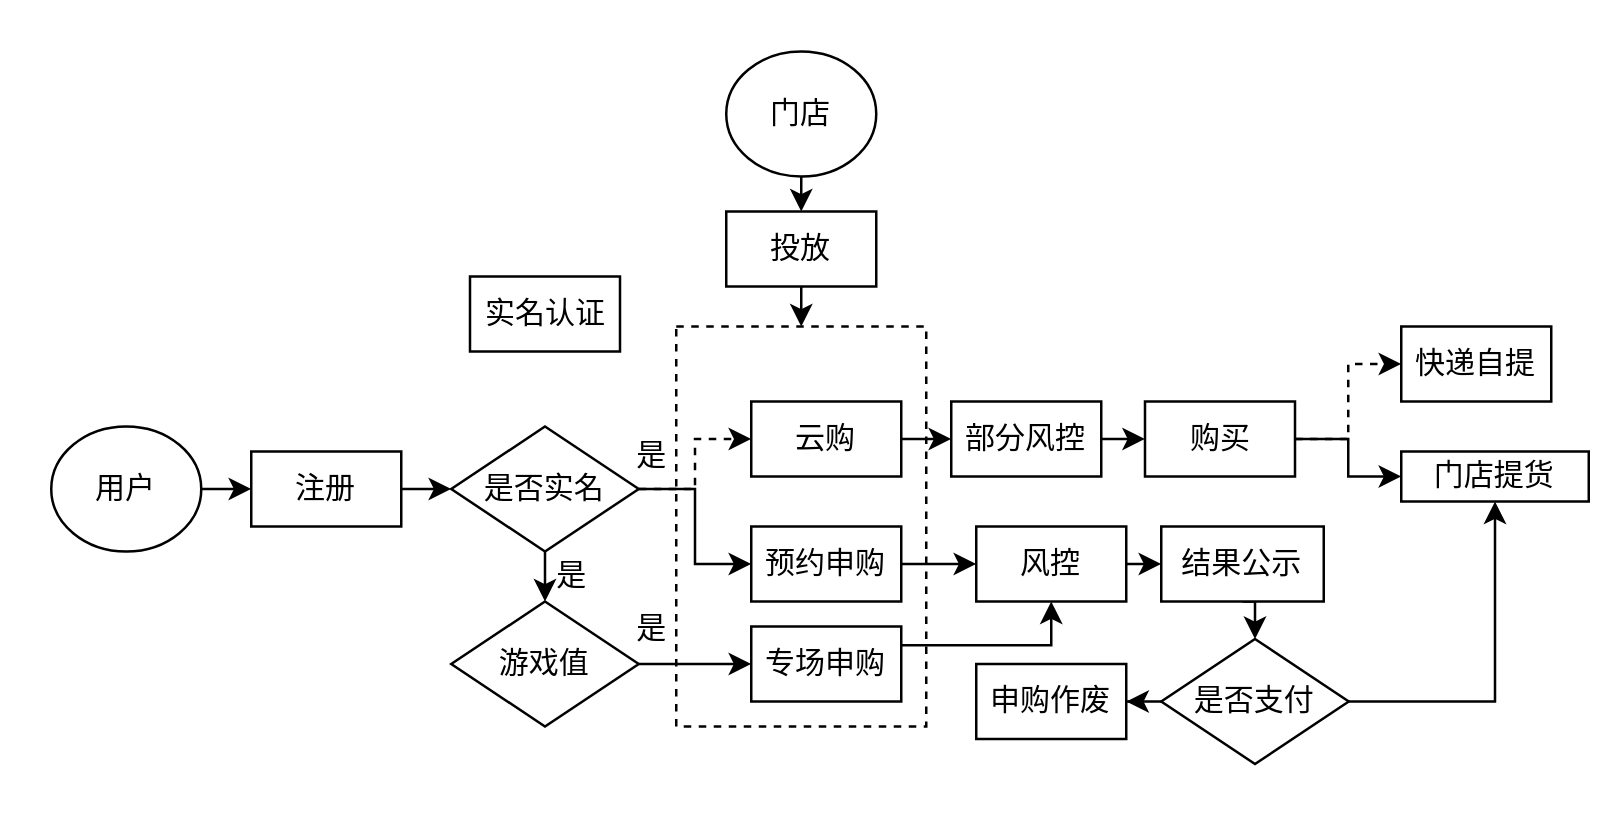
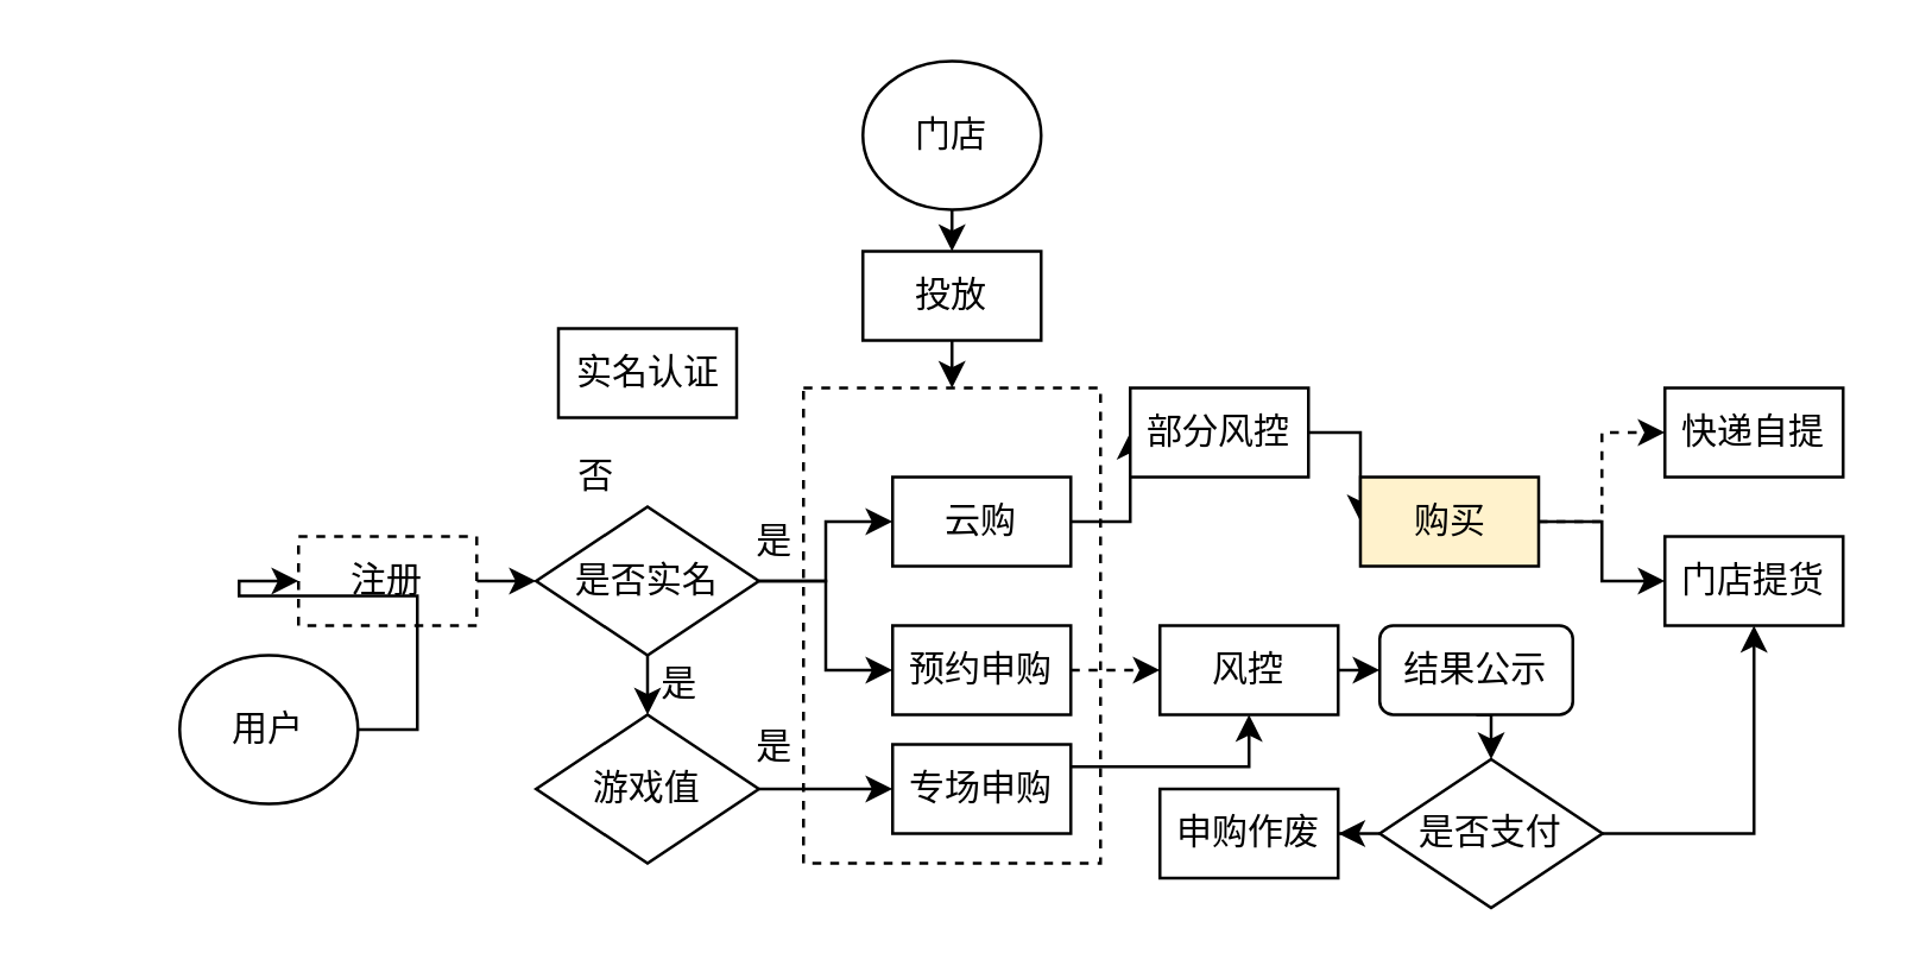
+ <mxCell id="9" value="否" style="text;html=1;align=center;verticalAlign=middle;resizable=0;points=[];autosize=1;" vertex="1" parent="1"><mxGeometry x="180" y="150" width="40" height="20" as="geometry" /></mxCell>
- <mxCell id="21" value="部分风控" style="rounded=0;whiteSpace=wrap;html=1;" vertex="1" parent="1"><mxGeometry x="380" y="160" width="60" height="30" as="geometry" /></mxCell>
+ <mxCell id="21" value="部分风控" style="rounded=0;whiteSpace=wrap;html=1;" vertex="1" parent="1"><mxGeometry x="380" y="130" width="60" height="30" as="geometry" /></mxCell>
- <mxCell id="24" value="购买" style="rounded=0;whiteSpace=wrap;html=1;" vertex="1" parent="1"><mxGeometry x="457.5" y="160" width="60" height="30" as="geometry" /></mxCell>
+ <mxCell id="24" value="购买" style="rounded=0;whiteSpace=wrap;html=1;fillColor=#fff2cc;" vertex="1" parent="1"><mxGeometry x="457.5" y="160" width="60" height="30" as="geometry" /></mxCell>
- <mxCell id="6" style="edgeStyle=orthogonalEdgeStyle;rounded=0;orthogonalLoop=1;jettySize=auto;html=1;entryX=0;entryY=0.5;entryDx=0;entryDy=0;dashed=1;" edge="1" parent="1" source="8" target="14"><mxGeometry relative="1" as="geometry" /></mxCell>
+ <mxCell id="6" style="edgeStyle=orthogonalEdgeStyle;rounded=0;orthogonalLoop=1;jettySize=auto;html=1;entryX=0;entryY=0.5;entryDx=0;entryDy=0;" edge="1" parent="1" source="8" target="14"><mxGeometry relative="1" as="geometry" /></mxCell>
- <mxCell id="26" value="门店提货" style="rounded=0;whiteSpace=wrap;html=1;" vertex="1" parent="1"><mxGeometry x="560" y="180" width="75" height="20" as="geometry" /></mxCell>
+ <mxCell id="26" value="门店提货" style="rounded=0;whiteSpace=wrap;html=1;" vertex="1" parent="1"><mxGeometry x="560" y="180" width="60" height="30" as="geometry" /></mxCell>
- <mxCell id="34" value="用户" style="ellipse;whiteSpace=wrap;html=1;" vertex="1" parent="1"><mxGeometry x="20" y="170" width="60" height="50" as="geometry" /></mxCell>
+ <mxCell id="34" value="用户" style="ellipse;whiteSpace=wrap;html=1;" vertex="1" parent="1"><mxGeometry x="60" y="220" width="60" height="50" as="geometry" /></mxCell>
- <mxCell id="4" value="注册" style="rounded=0;whiteSpace=wrap;html=1;" vertex="1" parent="1"><mxGeometry x="100" y="180" width="60" height="30" as="geometry" /></mxCell>
+ <mxCell id="4" value="注册" style="rounded=0;whiteSpace=wrap;html=1;dashed=1;" vertex="1" parent="1"><mxGeometry x="100" y="180" width="60" height="30" as="geometry" /></mxCell>
- <mxCell id="11" style="edgeStyle=orthogonalEdgeStyle;rounded=0;orthogonalLoop=1;jettySize=auto;html=1;exitX=1;exitY=0.5;exitDx=0;exitDy=0;entryX=0;entryY=0.5;entryDx=0;entryDy=0;" edge="1" parent="1" source="12" target="16"><mxGeometry relative="1" as="geometry" /></mxCell>
+ <mxCell id="11" style="edgeStyle=orthogonalEdgeStyle;rounded=0;orthogonalLoop=1;jettySize=auto;html=1;exitX=1;exitY=0.5;exitDx=0;exitDy=0;entryX=0;entryY=0.5;entryDx=0;entryDy=0;dashed=1;" edge="1" parent="1" source="12" target="16"><mxGeometry relative="1" as="geometry" /></mxCell>
- <mxCell id="18" value="结果公示" style="rounded=0;whiteSpace=wrap;html=1;" vertex="1" parent="1"><mxGeometry x="464" y="210" width="65" height="30" as="geometry" /></mxCell>
+ <mxCell id="18" value="结果公示" style="whiteSpace=wrap;html=1;rounded=1;" vertex="1" parent="1"><mxGeometry x="464" y="210" width="65" height="30" as="geometry" /></mxCell>
